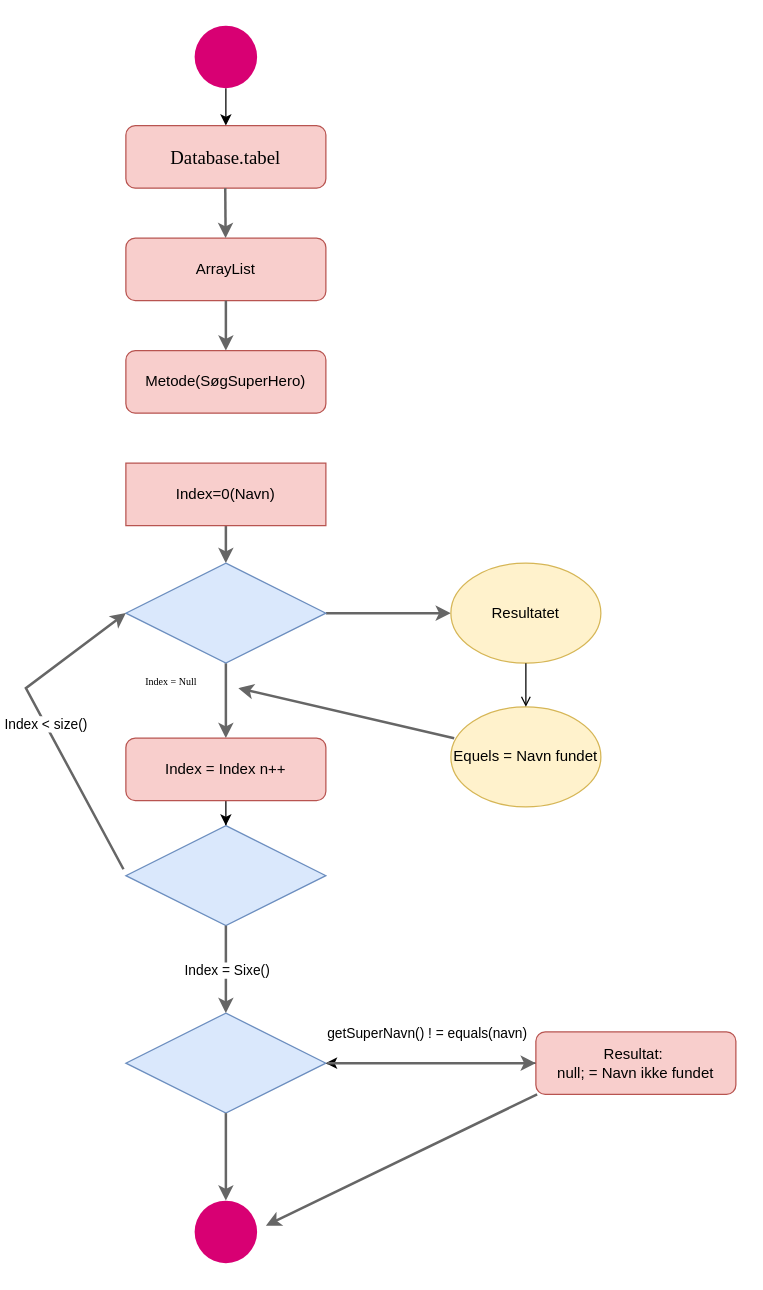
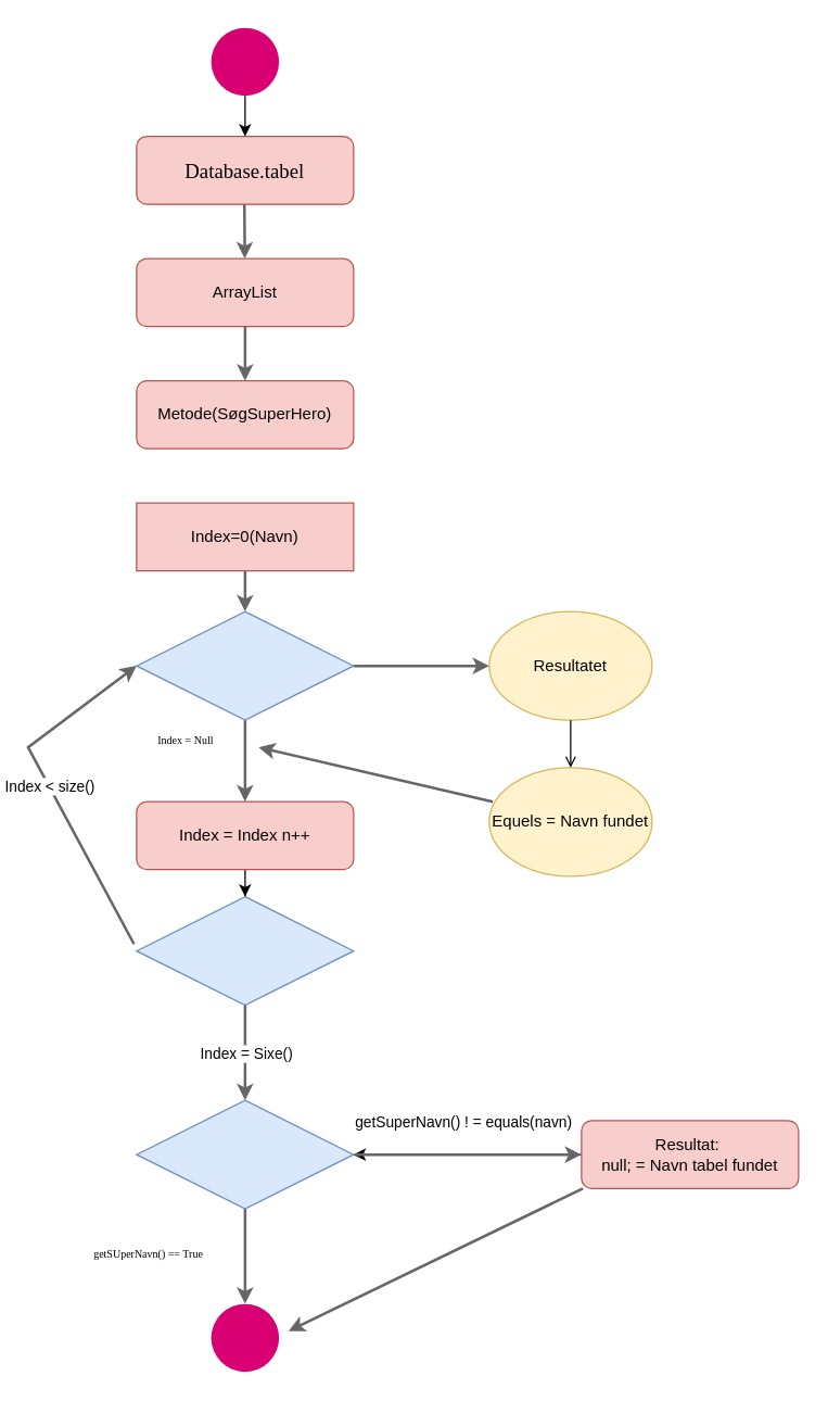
- <mxCell id="17" value="Resultat:&amp;nbsp;&lt;br&gt;null; = Navn ikke fundet" style="rounded=1;whiteSpace=wrap;html=1;fillColor=#f8cecc;strokeColor=#b85450;" parent="1" vertex="1"><mxGeometry x="428" y="825" width="160" height="50" as="geometry" /></mxCell>
+ <mxCell id="17" value="Resultat:&amp;nbsp;&lt;br&gt;null; = Navn tabel fundet" style="rounded=1;whiteSpace=wrap;html=1;fillColor=#f8cecc;strokeColor=#b85450;" parent="1" vertex="1"><mxGeometry x="428" y="825" width="160" height="50" as="geometry" /></mxCell>
+ <mxCell id="34" value="getSUperNavn() == True" style="text;html=1;strokeColor=none;fillColor=none;align=center;verticalAlign=middle;whiteSpace=wrap;rounded=0;fontFamily=Verdana;fontSize=8;" vertex="1" parent="1"><mxGeometry x="52" y="908" width="114" height="30" as="geometry" /></mxCell>
